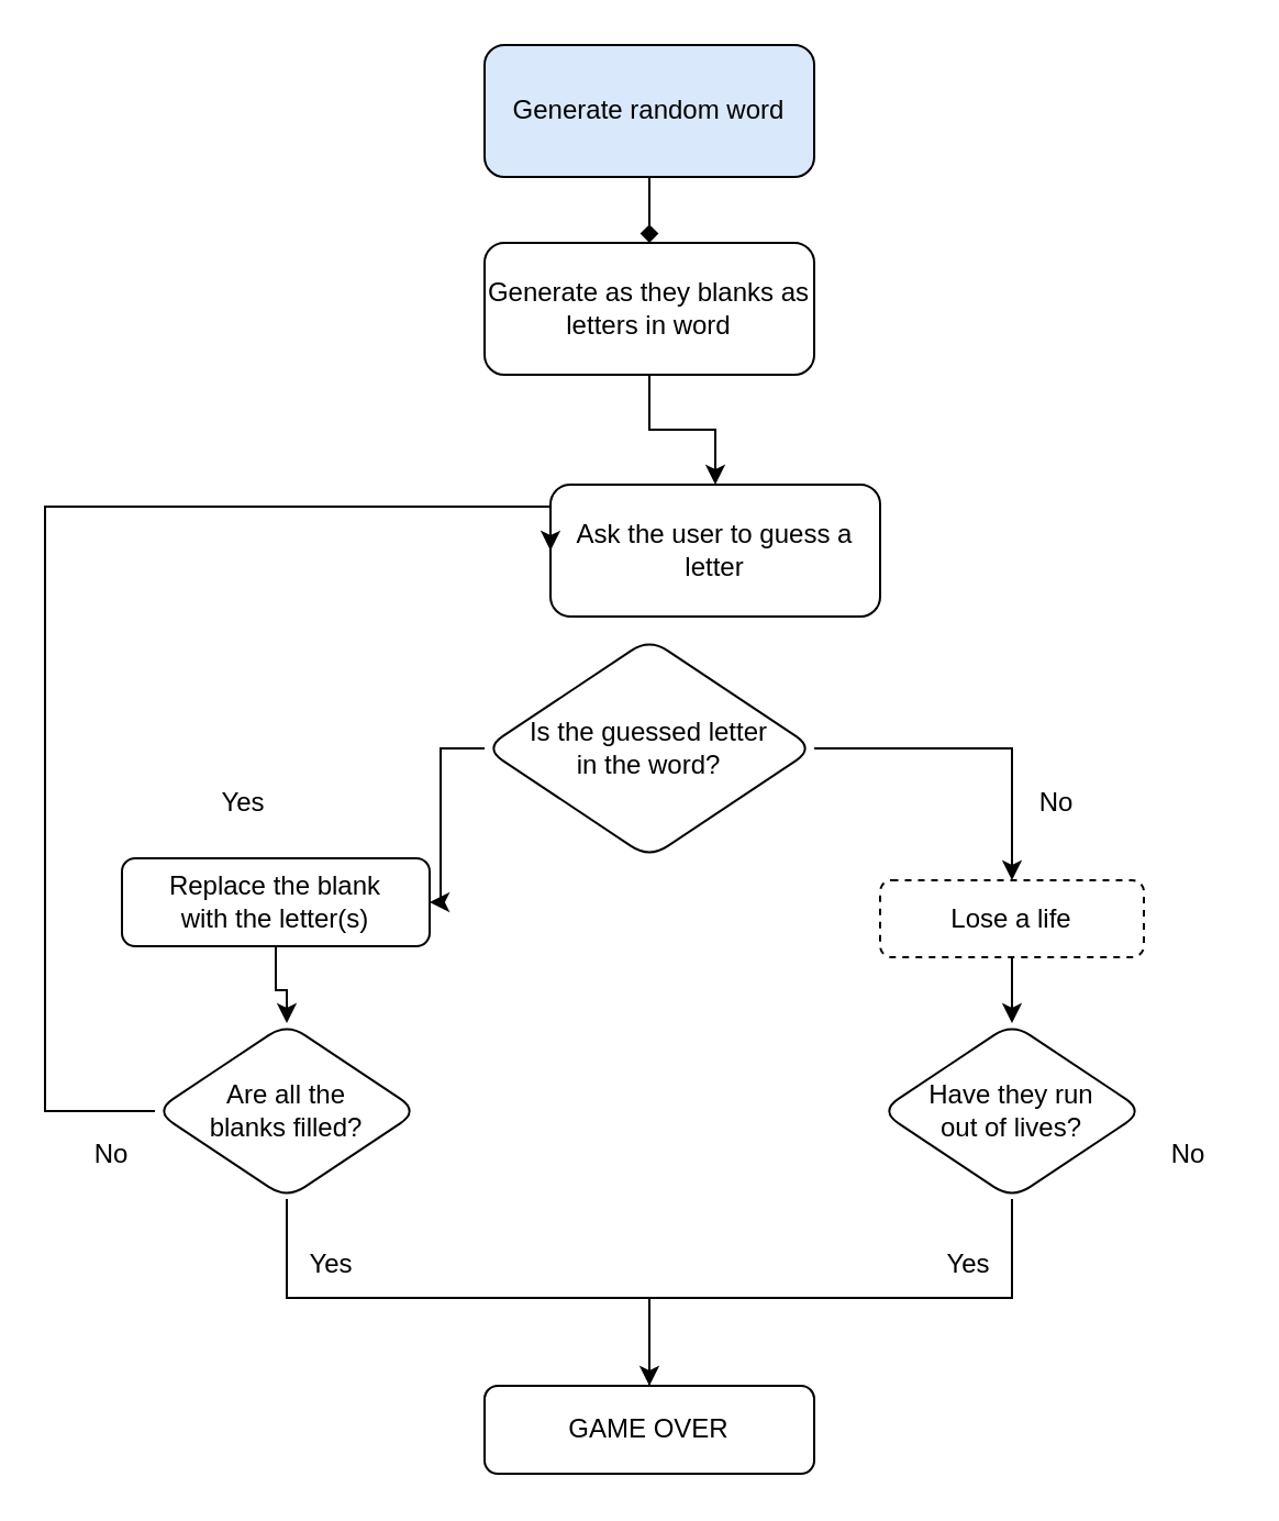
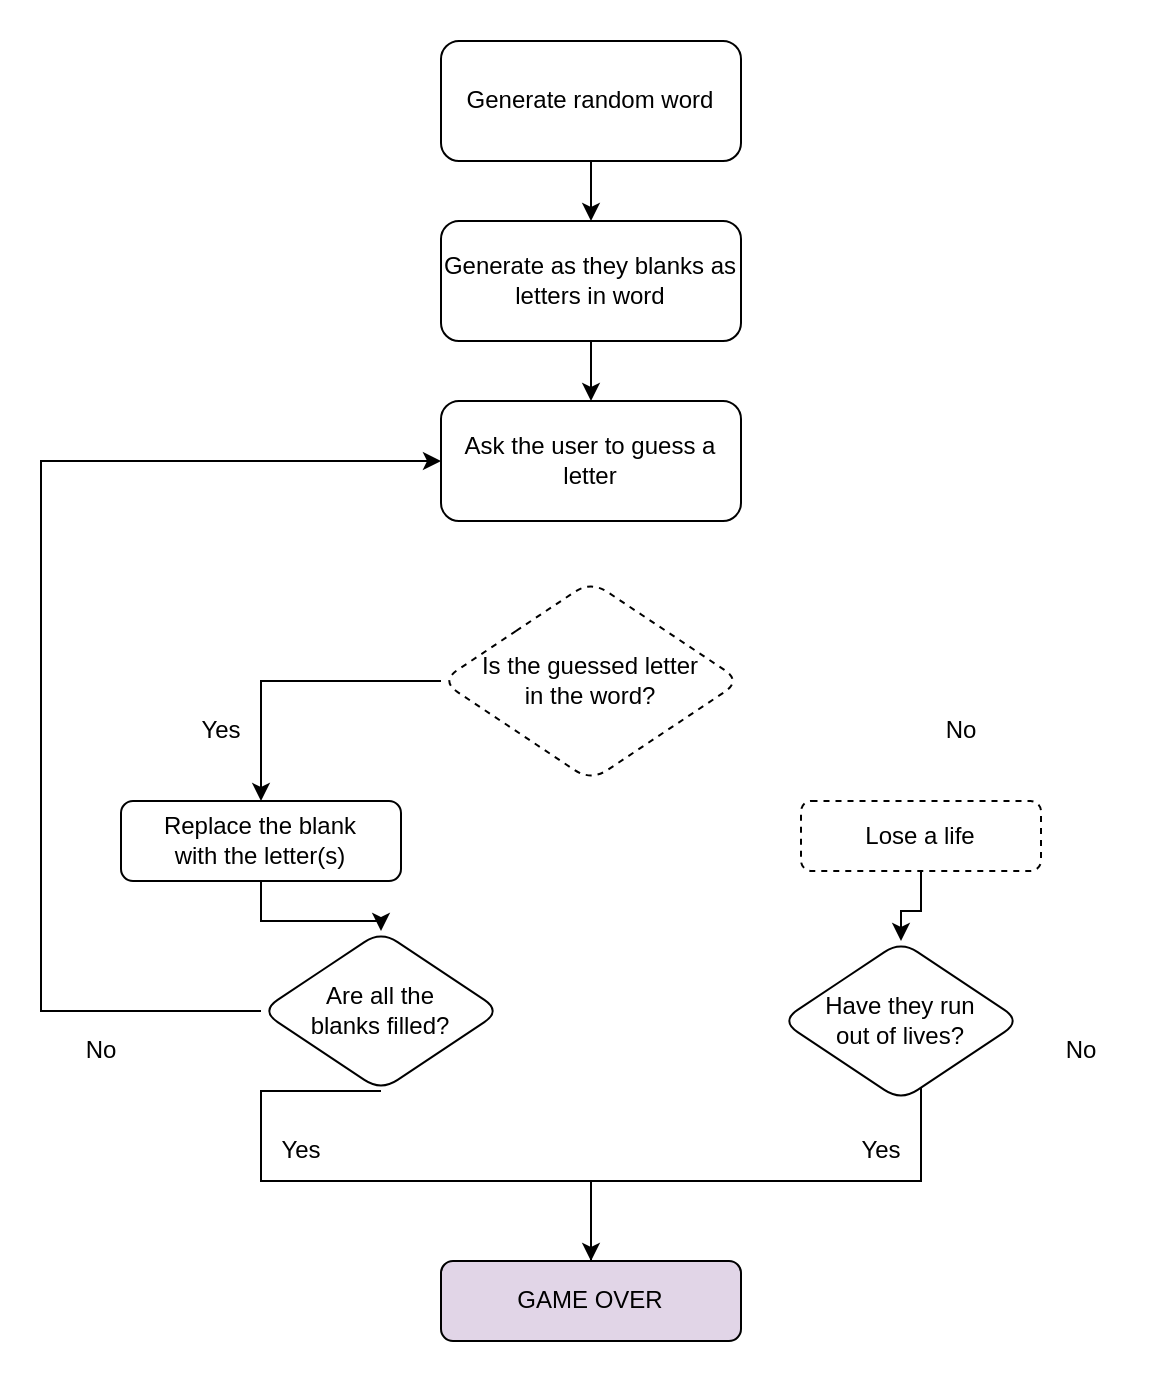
- <mxCell id="3" value="Generate random word" style="whiteSpace=wrap;html=1;rounded=1;glass=0;strokeWidth=1;shadow=0;fillColor=#dae8fc;" vertex="1" parent="1"><mxGeometry x="220" y="20" width="150" height="60" as="geometry" /></mxCell>
+ <mxCell id="3" value="Generate random word" style="whiteSpace=wrap;html=1;rounded=1;glass=0;strokeWidth=1;shadow=0;" vertex="1" parent="1"><mxGeometry x="220" y="20" width="150" height="60" as="geometry" /></mxCell>
- <mxCell id="2" value="" style="edgeStyle=orthogonalEdgeStyle;rounded=0;orthogonalLoop=1;jettySize=auto;html=1;endArrow=diamond;" edge="1" parent="1" source="3" target="5"><mxGeometry relative="1" as="geometry" /></mxCell>
+ <mxCell id="2" value="" style="edgeStyle=orthogonalEdgeStyle;rounded=0;orthogonalLoop=1;jettySize=auto;html=1;" edge="1" parent="1" source="3" target="5"><mxGeometry relative="1" as="geometry" /></mxCell>
- <mxCell id="6" value="Ask the user to guess a letter" style="whiteSpace=wrap;html=1;rounded=1;glass=0;strokeWidth=1;shadow=0;" vertex="1" parent="1"><mxGeometry x="250" y="220" width="150" height="60" as="geometry" /></mxCell>
+ <mxCell id="6" value="Ask the user to guess a letter" style="whiteSpace=wrap;html=1;rounded=1;glass=0;strokeWidth=1;shadow=0;" vertex="1" parent="1"><mxGeometry x="220" y="200" width="150" height="60" as="geometry" /></mxCell>
- <mxCell id="9" value="Is the guessed letter in the word?" style="rhombus;whiteSpace=wrap;html=1;rounded=1;glass=0;strokeWidth=1;shadow=0;spacingTop=0;spacing=20;" vertex="1" parent="1"><mxGeometry x="220" y="290" width="150" height="100" as="geometry" /></mxCell>
+ <mxCell id="9" value="Is the guessed letter in the word?" style="rhombus;whiteSpace=wrap;html=1;rounded=1;glass=0;strokeWidth=1;shadow=0;spacingTop=0;spacing=20;dashed=1;" vertex="1" parent="1"><mxGeometry x="220" y="290" width="150" height="100" as="geometry" /></mxCell>
- <mxCell id="7" value="" style="edgeStyle=orthogonalEdgeStyle;rounded=0;orthogonalLoop=1;jettySize=auto;html=1;fontFamily=Helvetica;fontSize=12;fontColor=default;" edge="1" parent="1" source="9" target="11"><mxGeometry relative="1" as="geometry" /></mxCell>
- <mxCell id="15" value="Replace the blank with the letter(s)" style="whiteSpace=wrap;html=1;rounded=1;glass=0;strokeWidth=1;shadow=0;spacingTop=0;spacing=20;" vertex="1" parent="1"><mxGeometry x="55" y="390" width="140" height="40" as="geometry" /></mxCell>
+ <mxCell id="15" value="Replace the blank with the letter(s)" style="whiteSpace=wrap;html=1;rounded=1;glass=0;strokeWidth=1;shadow=0;spacingTop=0;spacing=20;" vertex="1" parent="1"><mxGeometry x="60" y="400" width="140" height="40" as="geometry" /></mxCell>
- <mxCell id="18" value="Are all the blanks filled?" style="rhombus;whiteSpace=wrap;html=1;rounded=1;glass=0;strokeWidth=1;shadow=0;spacingTop=0;spacing=20;" vertex="1" parent="1"><mxGeometry x="70" y="465" width="120" height="80" as="geometry" /></mxCell>
+ <mxCell id="18" value="Are all the blanks filled?" style="rhombus;whiteSpace=wrap;html=1;rounded=1;glass=0;strokeWidth=1;shadow=0;spacingTop=0;spacing=20;" vertex="1" parent="1"><mxGeometry x="130" y="465" width="120" height="80" as="geometry" /></mxCell>
- <mxCell id="13" value="Have they run out of lives?" style="rhombus;whiteSpace=wrap;html=1;rounded=1;glass=0;strokeWidth=1;shadow=0;spacingTop=0;spacing=20;" vertex="1" parent="1"><mxGeometry x="400" y="465" width="120" height="80" as="geometry" /></mxCell>
+ <mxCell id="13" value="Have they run out of lives?" style="rhombus;whiteSpace=wrap;html=1;rounded=1;glass=0;strokeWidth=1;shadow=0;spacingTop=0;spacing=20;" vertex="1" parent="1"><mxGeometry x="390" y="470" width="120" height="80" as="geometry" /></mxCell>
- <mxCell id="25" value="GAME OVER" style="whiteSpace=wrap;html=1;rounded=1;glass=0;strokeWidth=1;shadow=0;" vertex="1" parent="1"><mxGeometry x="220" y="630" width="150" height="40" as="geometry" /></mxCell>
+ <mxCell id="25" value="GAME OVER" style="whiteSpace=wrap;html=1;rounded=1;glass=0;strokeWidth=1;shadow=0;fillColor=#e1d5e7;" vertex="1" parent="1"><mxGeometry x="220" y="630" width="150" height="40" as="geometry" /></mxCell>
